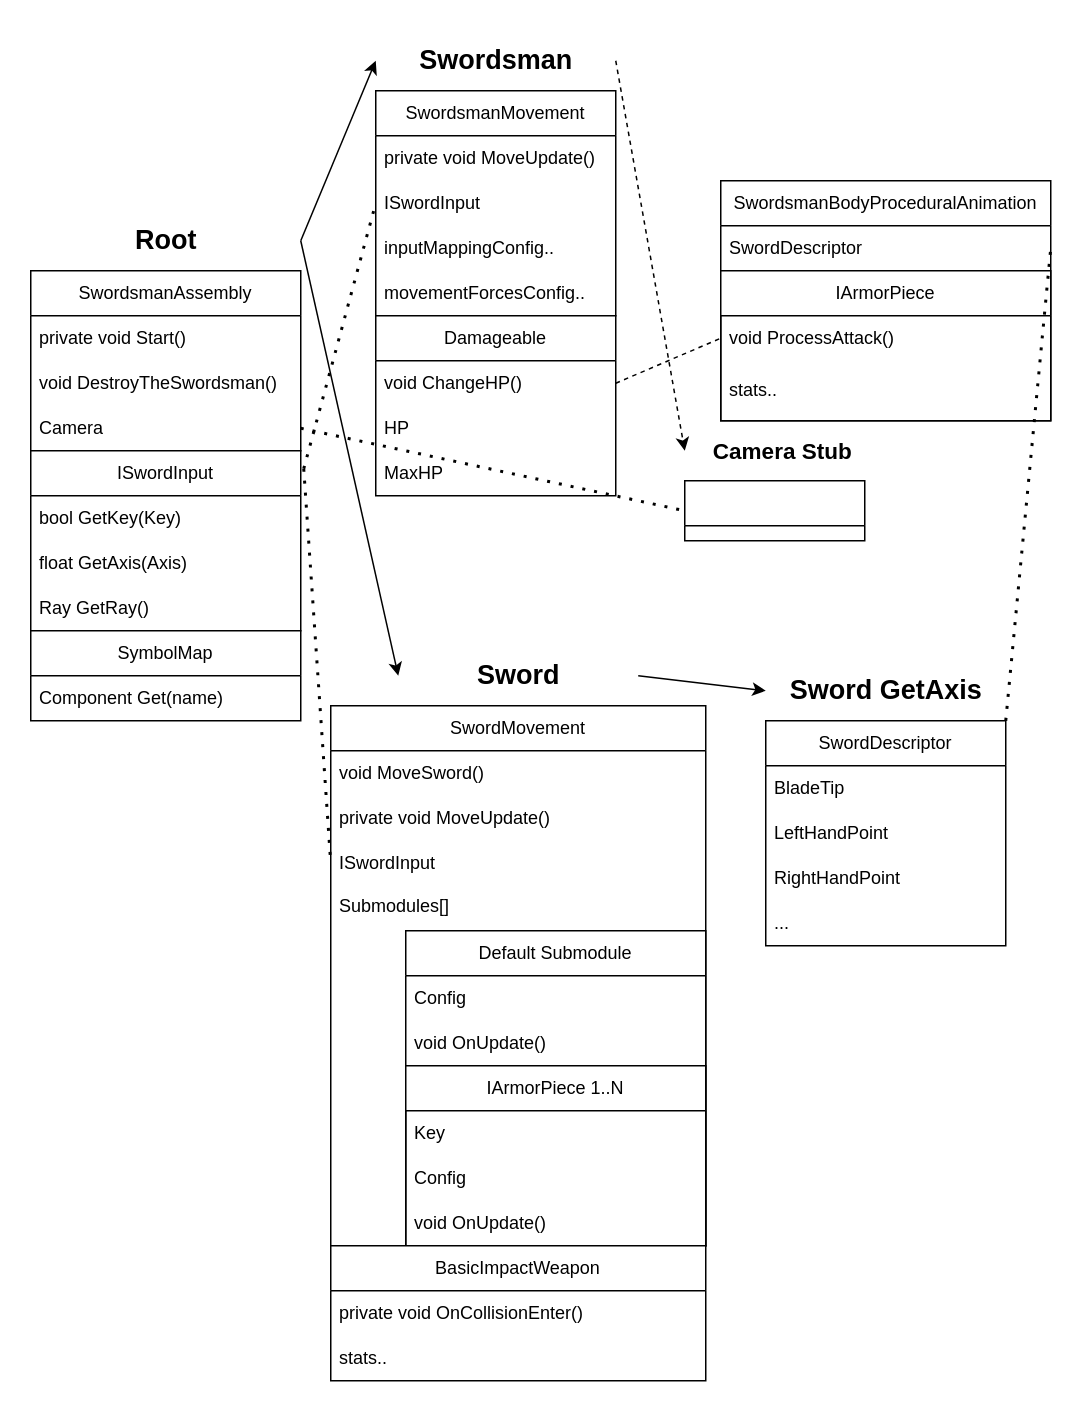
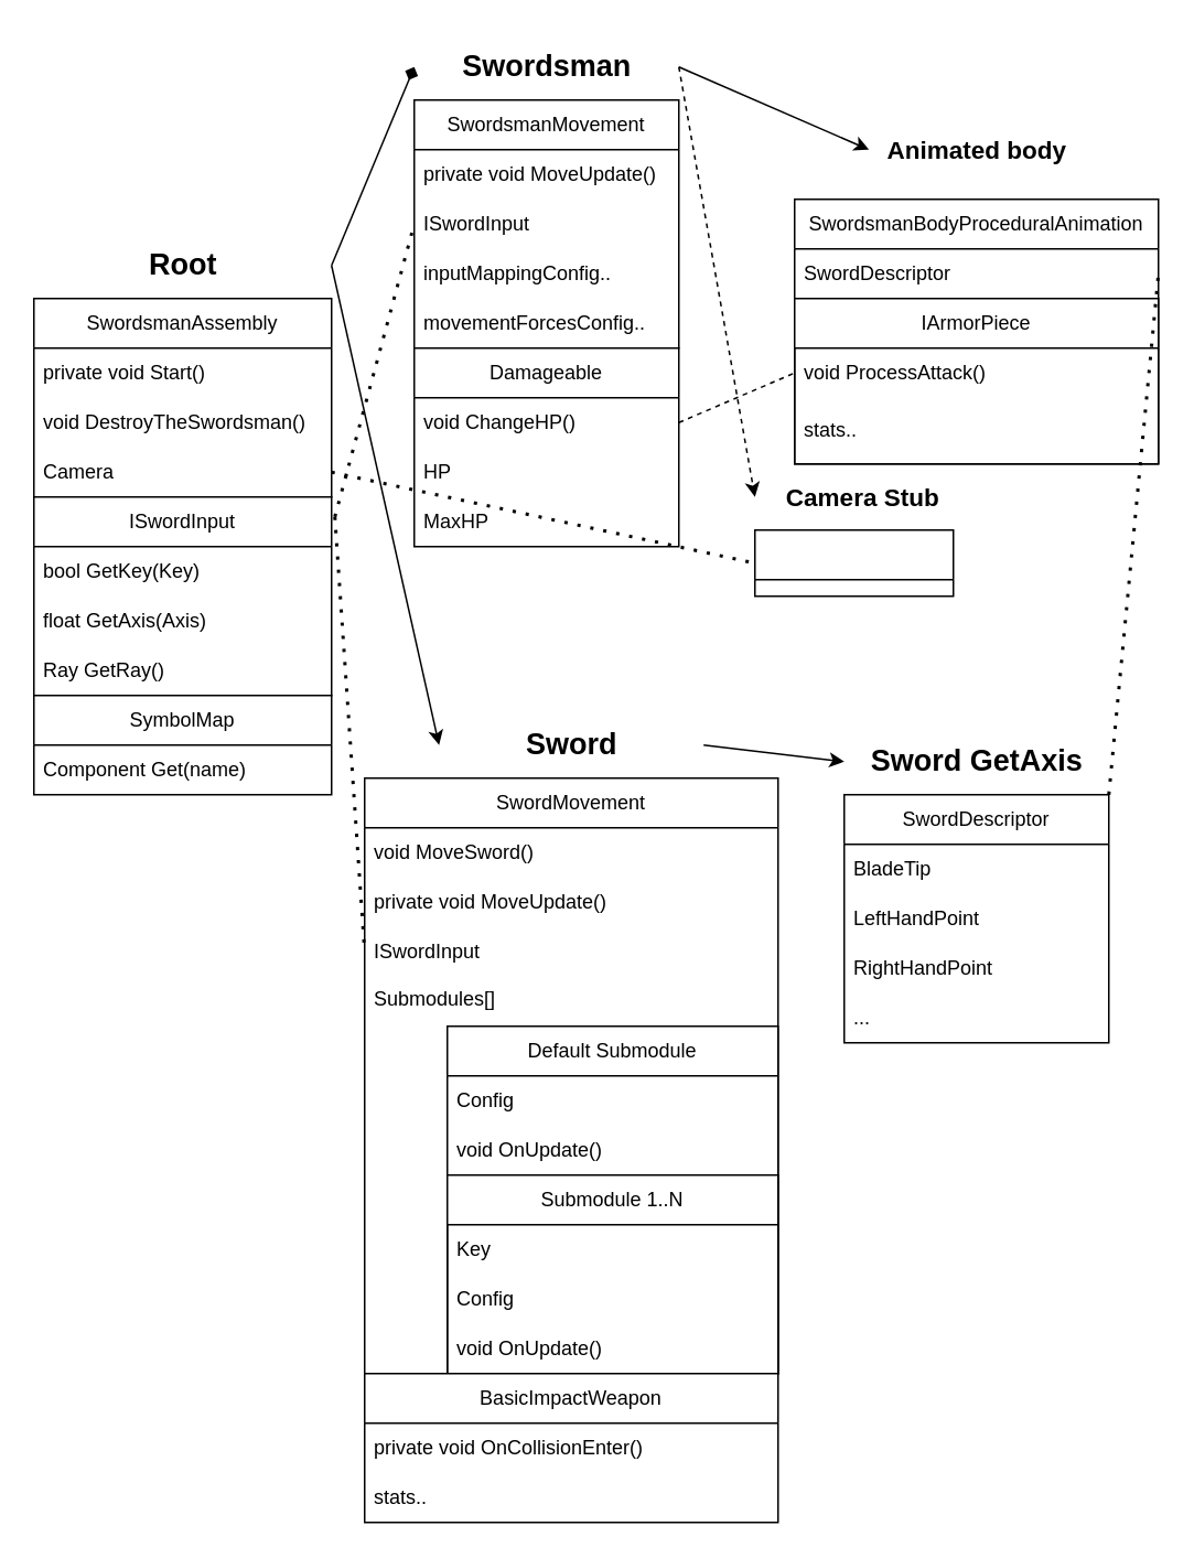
- <mxCell id="13" value="" style="endArrow=classic;html=1;rounded=0;entryX=0;entryY=0.5;entryDx=0;entryDy=0;exitX=1;exitY=0.5;exitDx=0;exitDy=0;" parent="1" source="8" target="2" edge="1"><mxGeometry width="50" height="50" relative="1" as="geometry"><mxPoint x="290" y="200" as="sourcePoint" /><mxPoint x="370" y="70" as="targetPoint" /></mxGeometry></mxCell>
+ <mxCell id="13" value="" style="endArrow=diamond;html=1;rounded=0;entryX=0;entryY=0.5;entryDx=0;entryDy=0;exitX=1;exitY=0.5;exitDx=0;exitDy=0;" parent="1" source="8" target="2" edge="1"><mxGeometry width="50" height="50" relative="1" as="geometry"><mxPoint x="290" y="200" as="sourcePoint" /><mxPoint x="370" y="70" as="targetPoint" /></mxGeometry></mxCell>
+ <mxCell id="21" value="" style="endArrow=classic;html=1;rounded=0;exitX=1;exitY=0.5;exitDx=0;exitDy=0;entryX=0;entryY=0.5;entryDx=0;entryDy=0;" parent="1" source="2" target="15" edge="1"><mxGeometry width="50" height="50" relative="1" as="geometry"><mxPoint x="386" y="185" as="sourcePoint" /><mxPoint x="456" y="180" as="targetPoint" /></mxGeometry></mxCell>
+ <mxCell id="15" value="Animated body" style="text;strokeColor=none;fillColor=none;html=1;fontSize=15;fontStyle=1;verticalAlign=middle;align=center;" parent="1" vertex="1"><mxGeometry x="525" y="70" width="130" height="40" as="geometry" /></mxCell>
- <mxCell id="40" value="IArmorPiece 1..N" style="swimlane;fontStyle=0;childLayout=stackLayout;horizontal=1;startSize=30;horizontalStack=0;resizeParent=1;resizeParentMax=0;resizeLast=0;collapsible=1;marginBottom=0;whiteSpace=wrap;html=1;" parent="37" vertex="1"><mxGeometry y="90" width="200" height="120" as="geometry" /></mxCell>
+ <mxCell id="40" value="Submodule 1..N" style="swimlane;fontStyle=0;childLayout=stackLayout;horizontal=1;startSize=30;horizontalStack=0;resizeParent=1;resizeParentMax=0;resizeLast=0;collapsible=1;marginBottom=0;whiteSpace=wrap;html=1;" parent="37" vertex="1"><mxGeometry y="90" width="200" height="120" as="geometry" /></mxCell>
